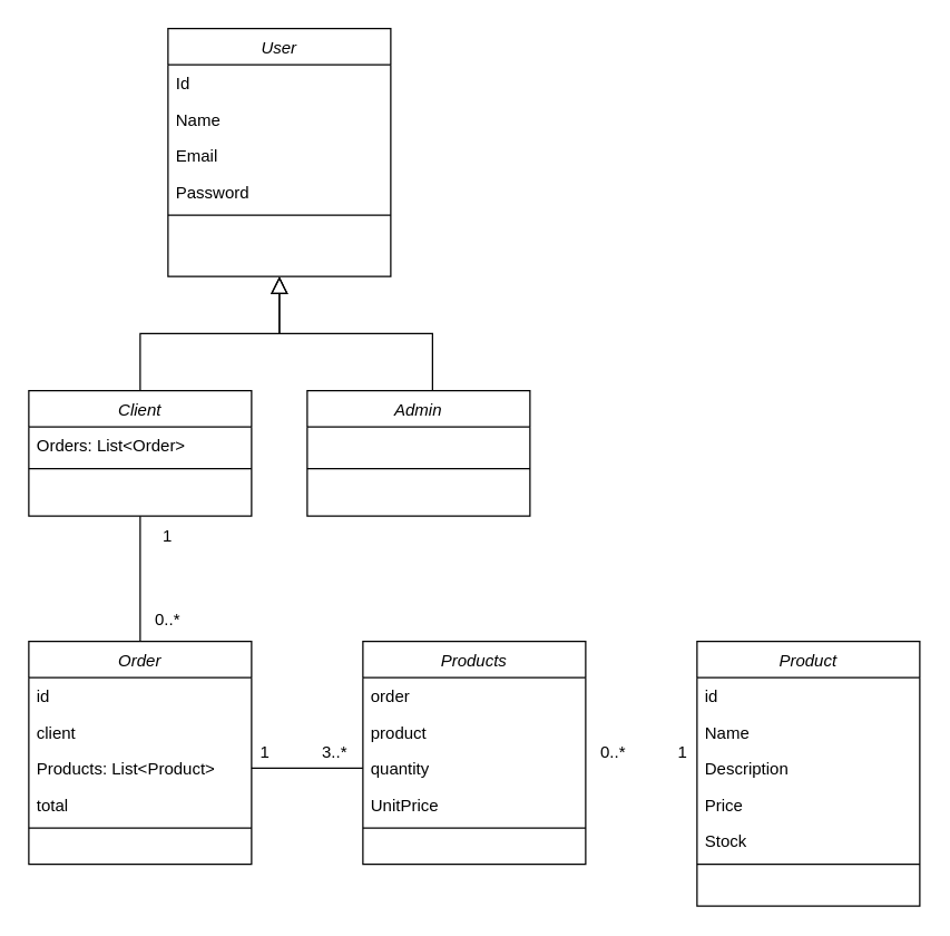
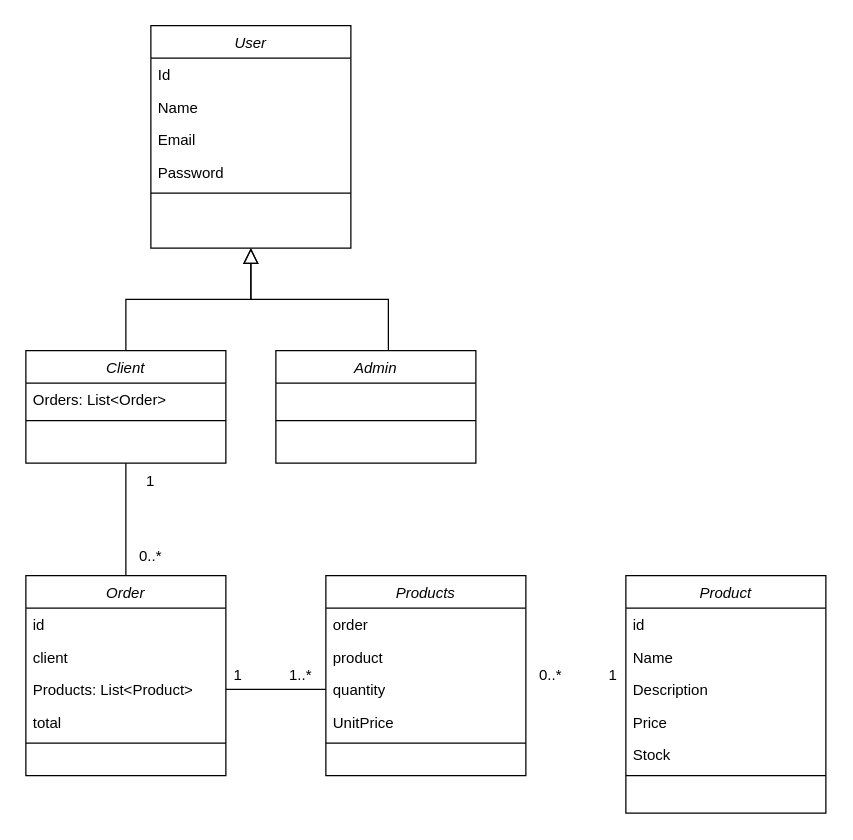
- <mxCell id="40" value="3..*" style="text;strokeColor=none;align=center;fillColor=none;html=1;verticalAlign=middle;whiteSpace=wrap;rounded=0;" parent="1" vertex="1"><mxGeometry x="210" y="525" width="60" height="30" as="geometry" /></mxCell>
+ <mxCell id="40" value="1..*" style="text;strokeColor=none;align=center;fillColor=none;html=1;verticalAlign=middle;whiteSpace=wrap;rounded=0;" parent="1" vertex="1"><mxGeometry x="210" y="525" width="60" height="30" as="geometry" /></mxCell>
